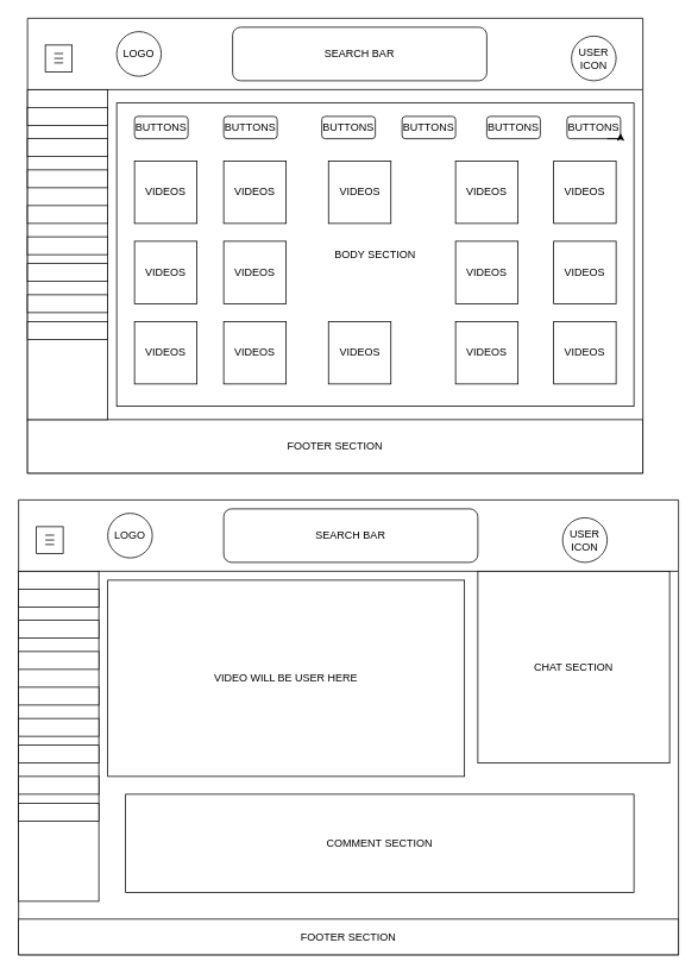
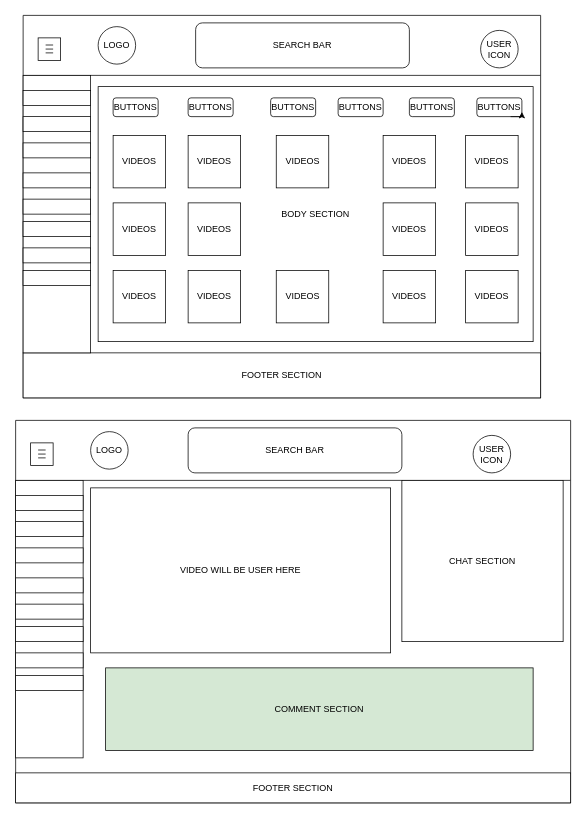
- <mxCell id="65" value="COMMENT SECTION" style="rounded=0;whiteSpace=wrap;html=1;" parent="44" vertex="1"><mxGeometry x="120" y="330" width="570" height="110" as="geometry" /></mxCell>
+ <mxCell id="65" value="COMMENT SECTION" style="rounded=0;whiteSpace=wrap;html=1;fillColor=#d5e8d4;" parent="44" vertex="1"><mxGeometry x="120" y="330" width="570" height="110" as="geometry" /></mxCell>
